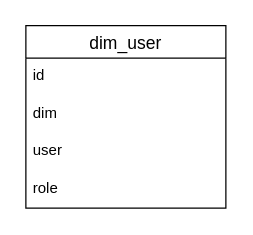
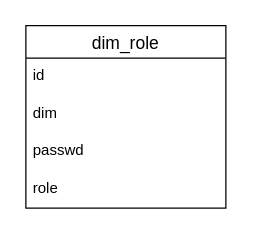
- <mxCell id="2" value="dim_user" style="swimlane;fontStyle=0;childLayout=stackLayout;horizontal=1;startSize=26;horizontalStack=0;resizeParent=1;resizeParentMax=0;resizeLast=0;collapsible=1;marginBottom=0;align=center;fontSize=14;" vertex="1" parent="1"><mxGeometry x="20" y="20" width="160" height="146" as="geometry" /></mxCell>
+ <mxCell id="2" value="dim_role" style="swimlane;fontStyle=0;childLayout=stackLayout;horizontal=1;startSize=26;horizontalStack=0;resizeParent=1;resizeParentMax=0;resizeLast=0;collapsible=1;marginBottom=0;align=center;fontSize=14;" vertex="1" parent="1"><mxGeometry x="20" y="20" width="160" height="146" as="geometry" /></mxCell>
- <mxCell id="5" value="user" style="text;strokeColor=none;fillColor=none;spacingLeft=4;spacingRight=4;overflow=hidden;rotatable=0;points=[[0,0.5],[1,0.5]];portConstraint=eastwest;fontSize=12;" vertex="1" parent="2"><mxGeometry y="86" width="160" height="30" as="geometry" /></mxCell>
+ <mxCell id="5" value="passwd" style="text;strokeColor=none;fillColor=none;spacingLeft=4;spacingRight=4;overflow=hidden;rotatable=0;points=[[0,0.5],[1,0.5]];portConstraint=eastwest;fontSize=12;" vertex="1" parent="2"><mxGeometry y="86" width="160" height="30" as="geometry" /></mxCell>
